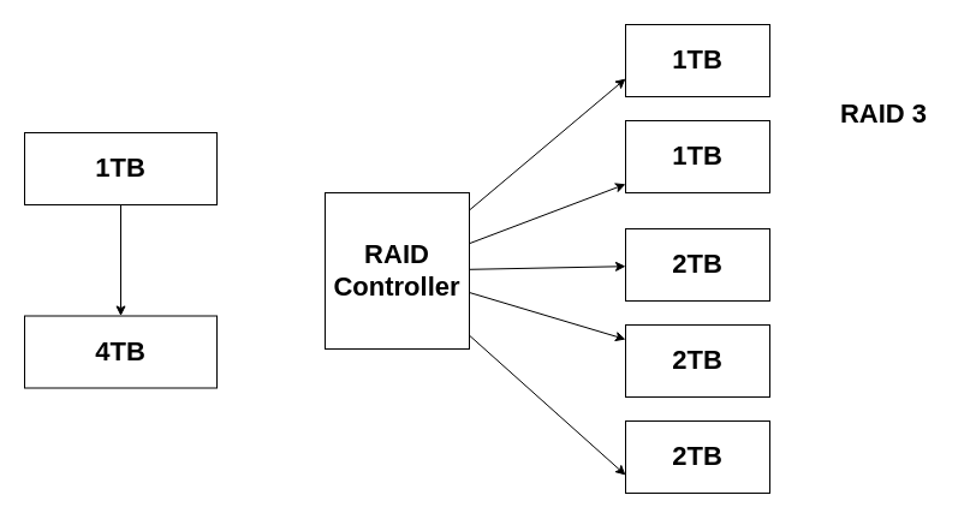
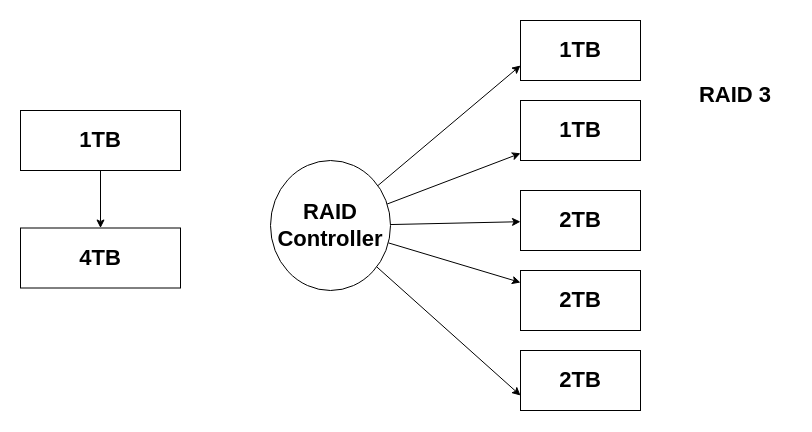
- <mxCell id="7" value="RAID Controller" style="whiteSpace=wrap;html=1;fontSize=22;fontStyle=1" vertex="1" parent="1"><mxGeometry x="270" y="160" width="120" height="130" as="geometry" /></mxCell>
+ <mxCell id="7" value="RAID Controller" style="ellipse;whiteSpace=wrap;html=1;fontSize=22;fontStyle=1;" vertex="1" parent="1"><mxGeometry x="270" y="160" width="120" height="130" as="geometry" /></mxCell>
- <mxCell id="15" value="4TB" style="whiteSpace=wrap;html=1;fontSize=22;fontStyle=1" vertex="1" parent="1"><mxGeometry x="20" y="262.5" width="160" height="60" as="geometry" /></mxCell>
+ <mxCell id="15" value="4TB" style="whiteSpace=wrap;html=1;fontSize=22;fontStyle=1" vertex="1" parent="1"><mxGeometry x="20" y="227.5" width="160" height="60" as="geometry" /></mxCell>
